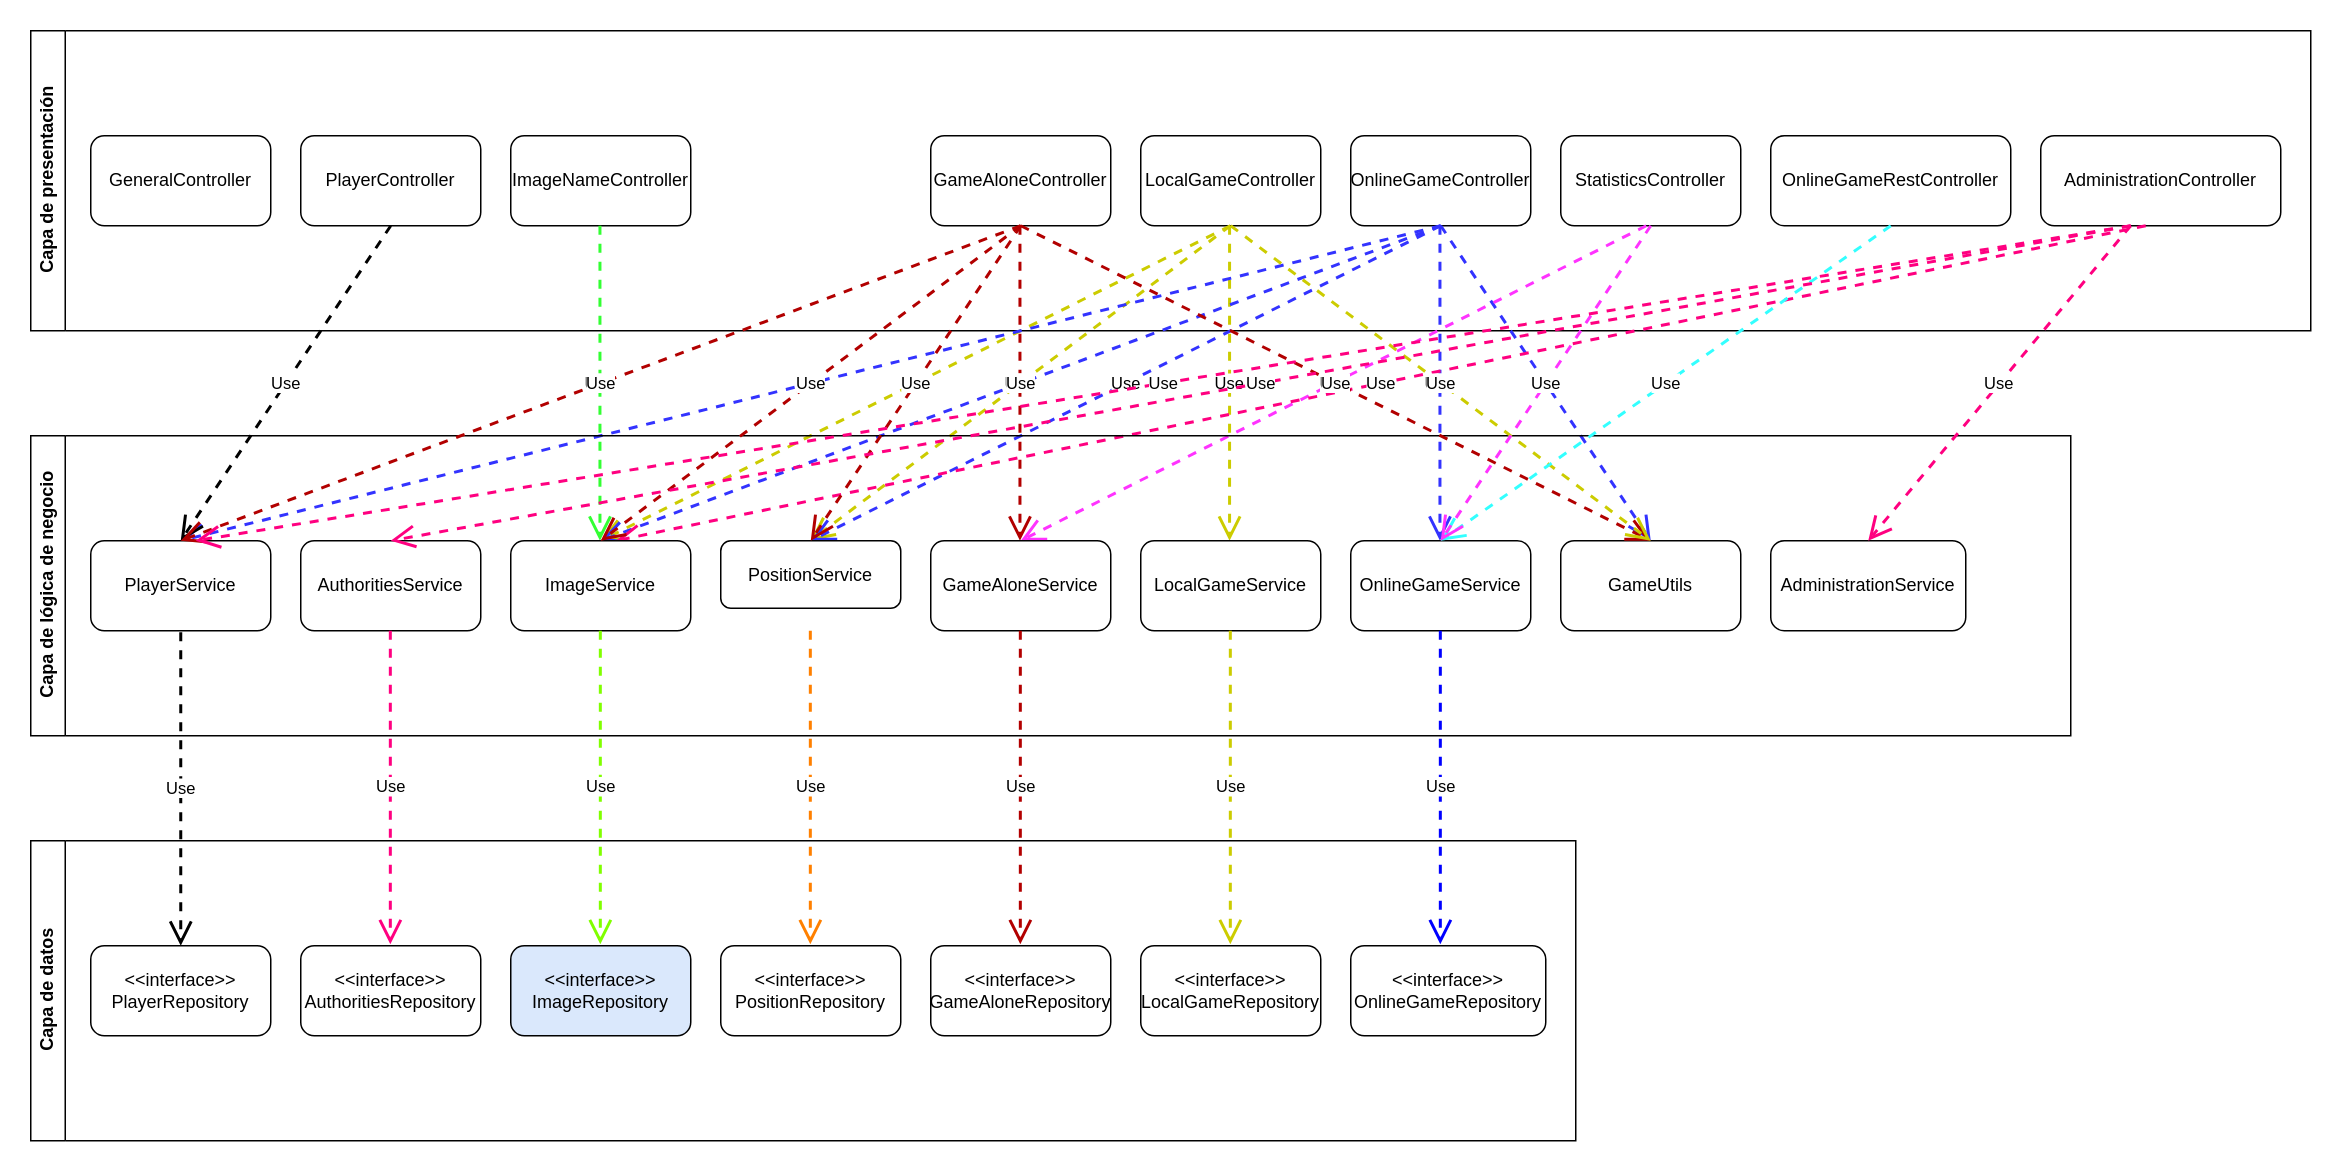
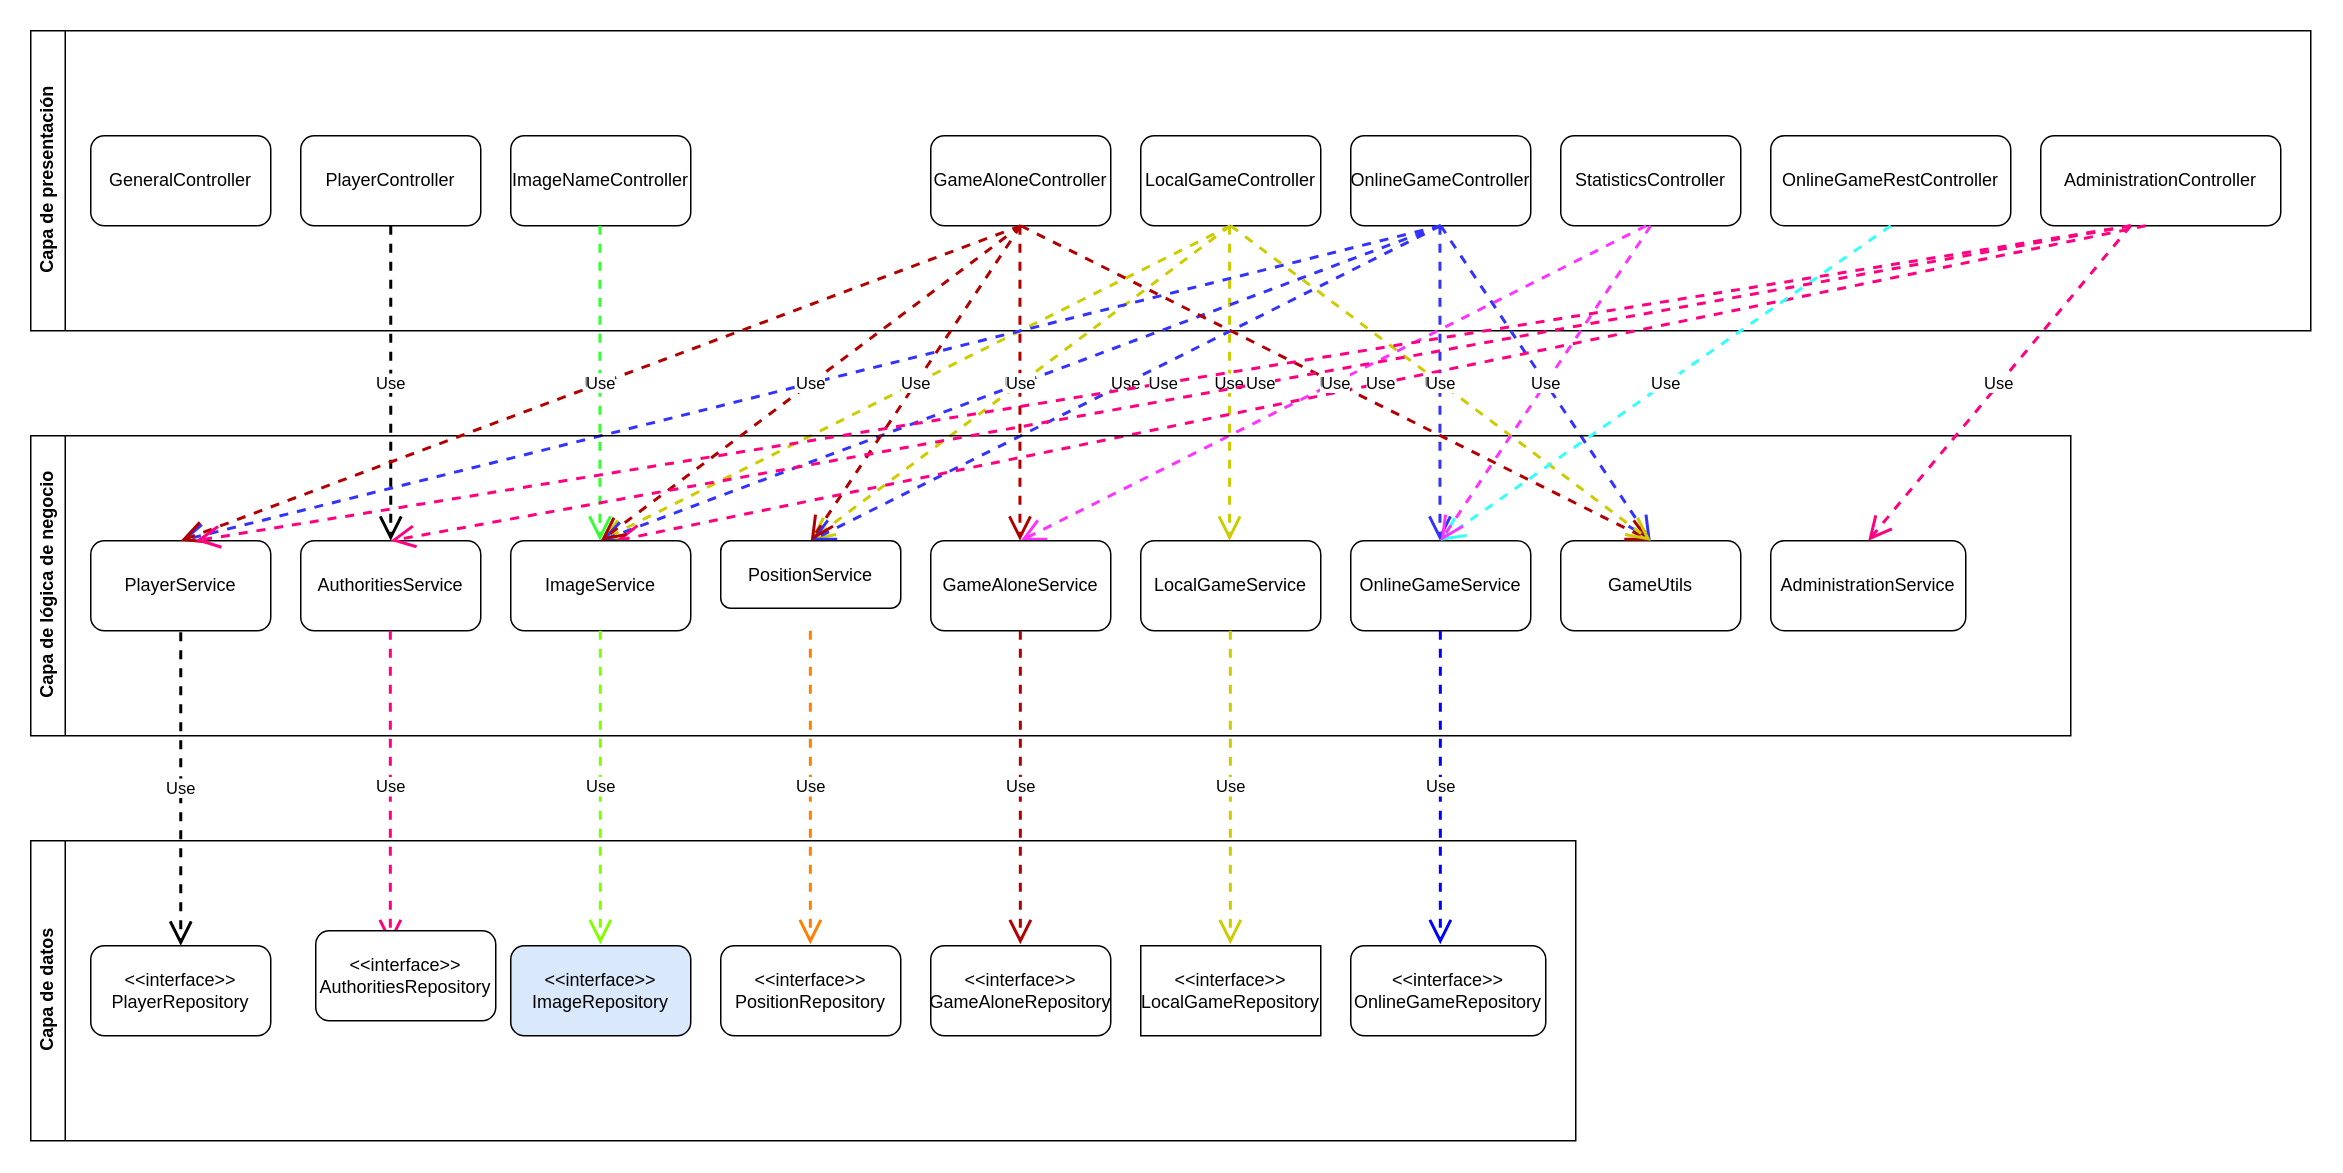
+ <mxCell id="50" value="Use" style="endArrow=open;endSize=12;dashed=1;html=1;rounded=0;exitX=0.5;exitY=1;exitDx=0;exitDy=0;entryX=0.5;entryY=0;entryDx=0;entryDy=0;strokeWidth=2;" parent="1" source="4" target="26" edge="1"><mxGeometry width="160" relative="1" as="geometry"><mxPoint x="399.47" y="150" as="sourcePoint" /><mxPoint x="399.47" y="358.98" as="targetPoint" /></mxGeometry></mxCell>
- <mxCell id="49" value="Use" style="endArrow=open;endSize=12;dashed=1;html=1;rounded=0;exitX=0.5;exitY=1;exitDx=0;exitDy=0;entryX=0.5;entryY=0;entryDx=0;entryDy=0;strokeWidth=2;" parent="1" source="4" target="25" edge="1"><mxGeometry width="160" relative="1" as="geometry"><mxPoint x="399.47" y="150" as="sourcePoint" /><mxPoint x="399.47" y="358.98" as="targetPoint" /></mxGeometry></mxCell>
- <mxCell id="42" value="&lt;div&gt;&amp;lt;&amp;lt;interface&amp;gt;&amp;gt;&lt;/div&gt;&lt;div&gt;AuthoritiesRepository&lt;/div&gt;" style="rounded=1;whiteSpace=wrap;html=1;" parent="40" vertex="1"><mxGeometry x="180" y="70" width="120" height="60" as="geometry" /></mxCell>
+ <mxCell id="42" value="&lt;div&gt;&amp;lt;&amp;lt;interface&amp;gt;&amp;gt;&lt;/div&gt;&lt;div&gt;AuthoritiesRepository&lt;/div&gt;" style="rounded=1;whiteSpace=wrap;html=1;" parent="40" vertex="1"><mxGeometry x="190" y="60" width="120" height="60" as="geometry" /></mxCell>
- <mxCell id="46" value="&amp;lt;&amp;lt;interface&amp;gt;&amp;gt; LocalGameRepository" style="rounded=1;whiteSpace=wrap;html=1;" parent="40" vertex="1"><mxGeometry x="740" y="70" width="120" height="60" as="geometry" /></mxCell>
+ <mxCell id="46" value="&amp;lt;&amp;lt;interface&amp;gt;&amp;gt; LocalGameRepository" style="whiteSpace=wrap;html=1;rounded=0;" parent="40" vertex="1"><mxGeometry x="740" y="70" width="120" height="60" as="geometry" /></mxCell>
